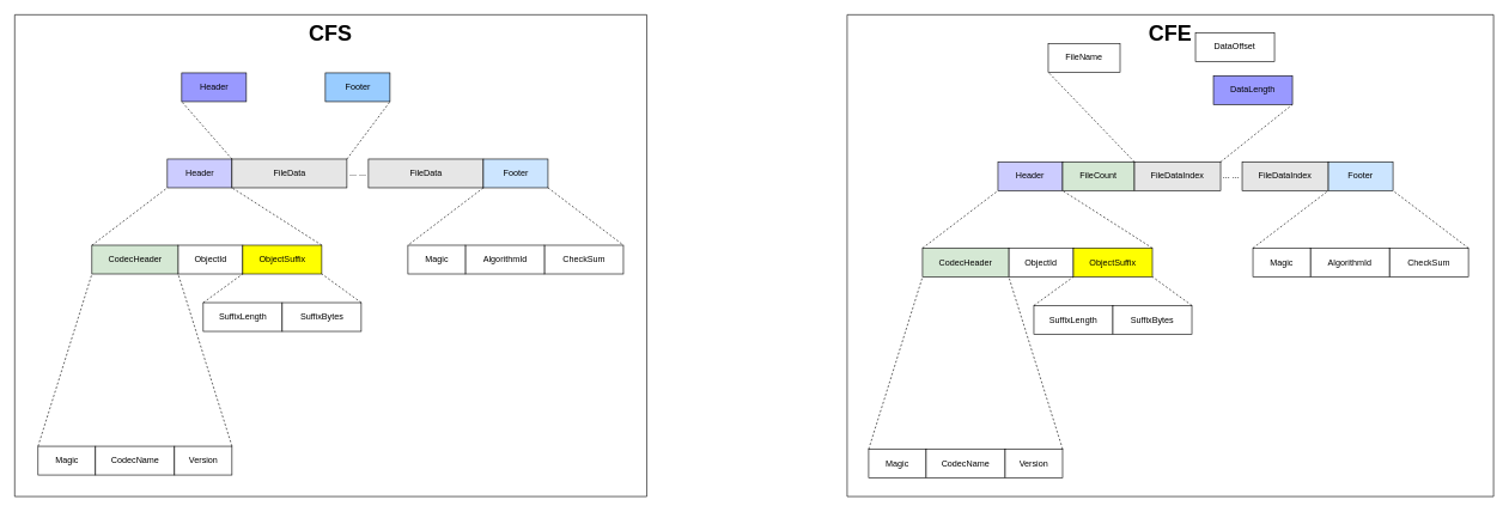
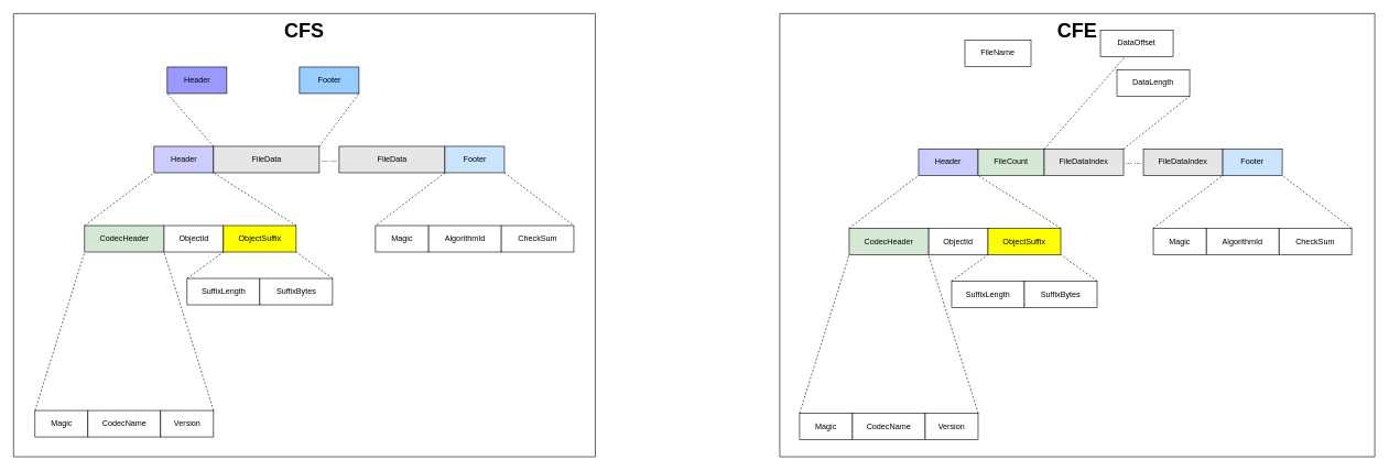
- <mxCell id="38" value="DataLength" style="rounded=0;whiteSpace=wrap;html=1;fillColor=#9999ff;" vertex="1" parent="35"><mxGeometry x="510" y="85" width="110" height="40" as="geometry" /></mxCell>
+ <mxCell id="38" value="DataLength" style="rounded=0;whiteSpace=wrap;html=1;" vertex="1" parent="35"><mxGeometry x="510" y="85" width="110" height="40" as="geometry" /></mxCell>
- <mxCell id="39" value="" style="endArrow=none;dashed=1;html=1;fontSize=30;entryX=0;entryY=1;entryDx=0;entryDy=0;exitX=1;exitY=0;exitDx=0;exitDy=0;" edge="1" parent="35" source="58" target="36"><mxGeometry width="50" height="50" relative="1" as="geometry"><mxPoint x="530" y="135" as="sourcePoint" /><mxPoint x="580" y="85" as="targetPoint" /></mxGeometry></mxCell>
+ <mxCell id="39" value="" style="endArrow=none;dashed=1;html=1;fontSize=30;exitX=1;exitY=0;exitDx=0;exitDy=0;" edge="1" parent="35" source="58" target="37"><mxGeometry width="50" height="50" relative="1" as="geometry"><mxPoint x="530" y="135" as="sourcePoint" /><mxPoint x="580" y="85" as="targetPoint" /></mxGeometry></mxCell>
